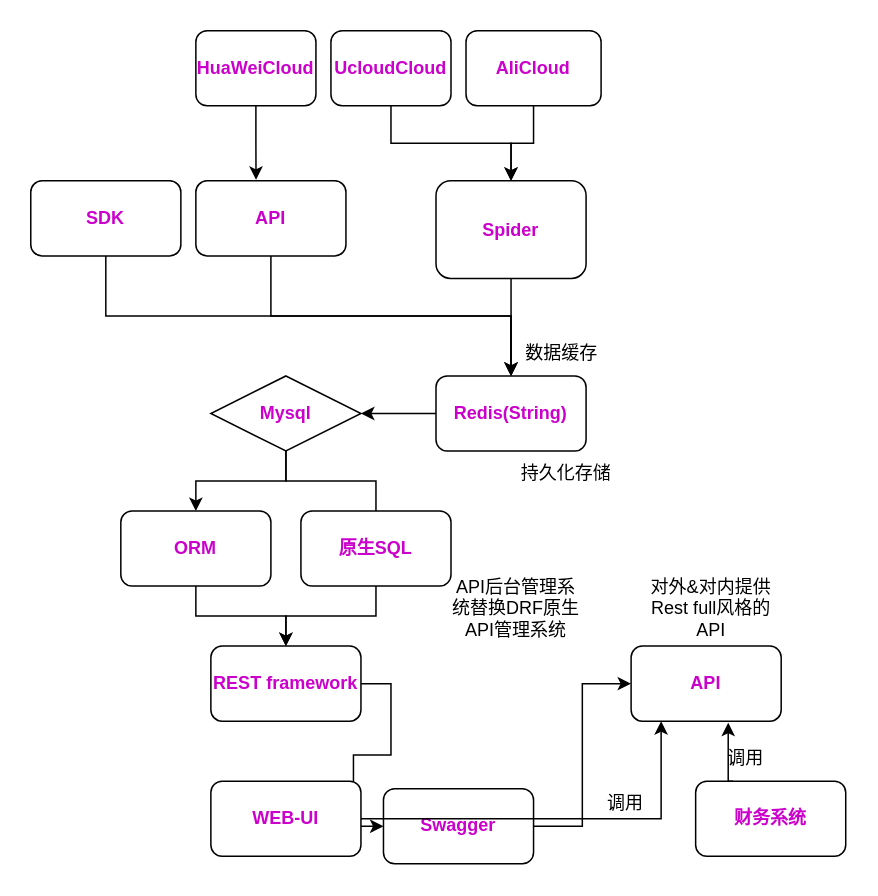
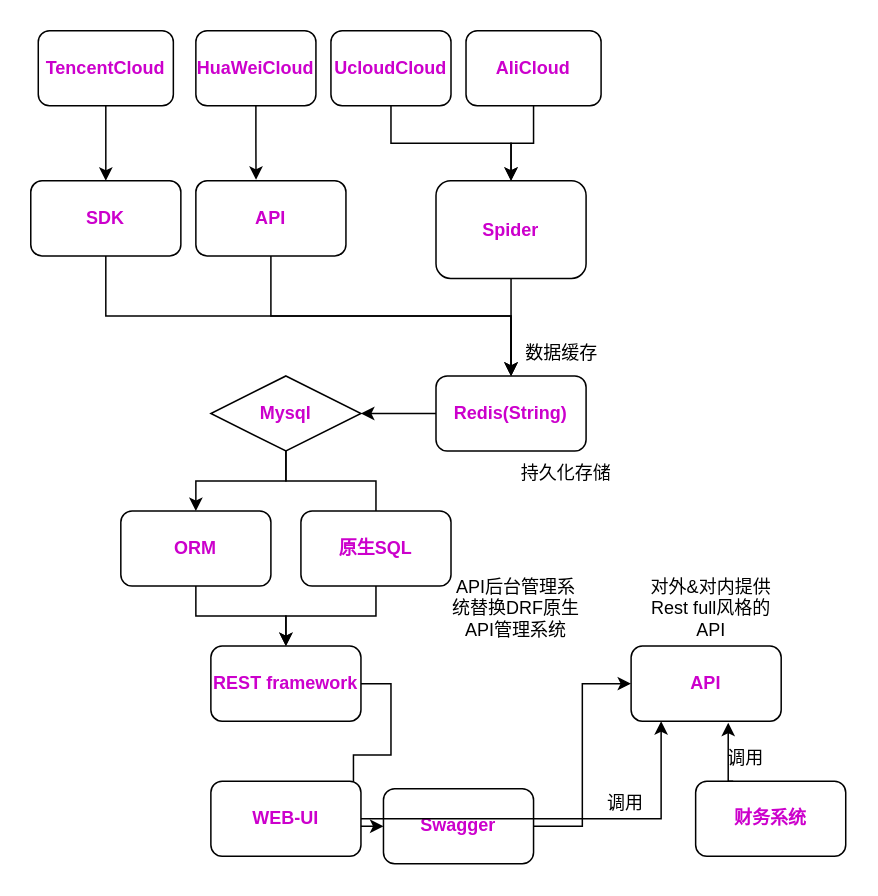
+ <mxCell id="3" value="&lt;b&gt;&lt;font color=&quot;#cc00cc&quot;&gt;TencentCloud&lt;/font&gt;&lt;/b&gt;" style="rounded=1;whiteSpace=wrap;html=1;" vertex="1" parent="1"><mxGeometry x="25" y="20" width="90" height="50" as="geometry" /></mxCell>
+ <mxCell id="2" style="edgeStyle=orthogonalEdgeStyle;rounded=0;orthogonalLoop=1;jettySize=auto;html=1;exitX=0.5;exitY=1;exitDx=0;exitDy=0;entryX=0.5;entryY=0;entryDx=0;entryDy=0;fontColor=#CC00CC;" edge="1" parent="1" source="3" target="13"><mxGeometry relative="1" as="geometry" /></mxCell>
